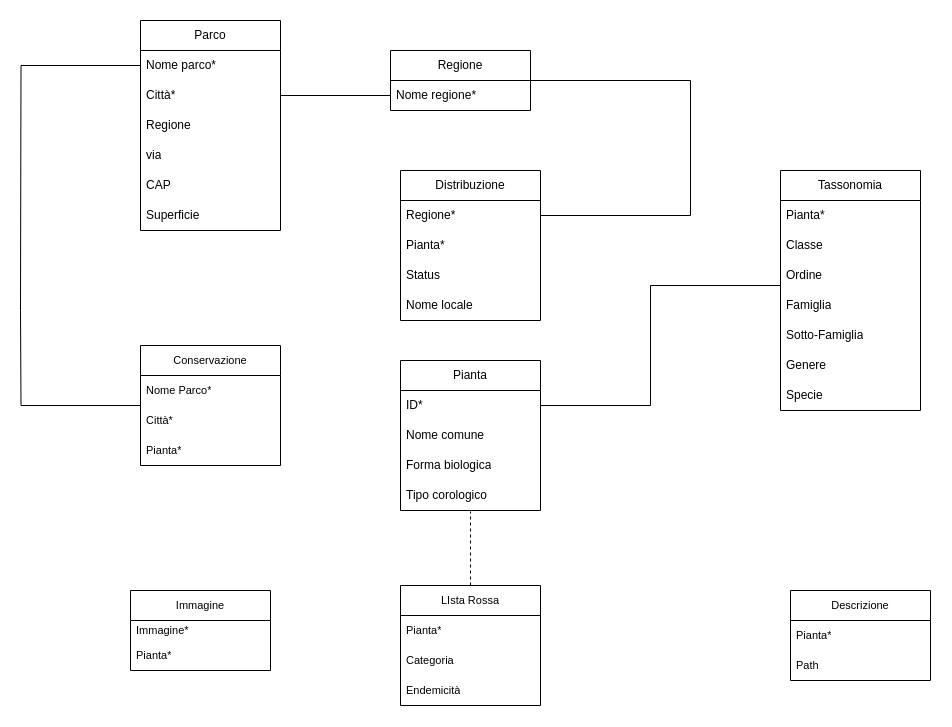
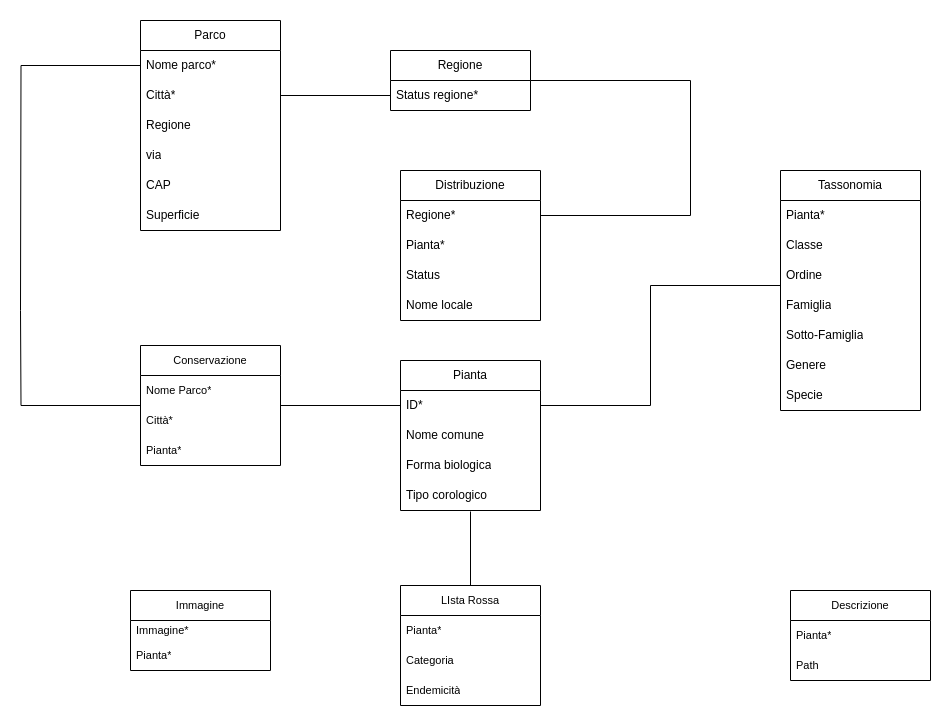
- <mxCell id="21" value="Nome regione*" style="text;strokeColor=none;fillColor=none;align=left;verticalAlign=middle;spacingLeft=4;spacingRight=4;overflow=hidden;points=[[0,0.5],[1,0.5]];portConstraint=eastwest;rotatable=0;whiteSpace=wrap;html=1;" parent="20" vertex="1"><mxGeometry y="30" width="140" height="30" as="geometry" /></mxCell>
+ <mxCell id="21" value="Status regione*" style="text;strokeColor=none;fillColor=none;align=left;verticalAlign=middle;spacingLeft=4;spacingRight=4;overflow=hidden;points=[[0,0.5],[1,0.5]];portConstraint=eastwest;rotatable=0;whiteSpace=wrap;html=1;" parent="20" vertex="1"><mxGeometry y="30" width="140" height="30" as="geometry" /></mxCell>
+ <mxCell id="45" value="" style="edgeStyle=orthogonalEdgeStyle;rounded=0;orthogonalLoop=1;jettySize=auto;html=1;strokeColor=default;align=center;verticalAlign=middle;fontFamily=Helvetica;fontSize=11;fontColor=default;labelBackgroundColor=default;endArrow=none;" edge="1" parent="1" source="46" target="3"><mxGeometry relative="1" as="geometry" /></mxCell>
- <mxCell id="43" style="edgeStyle=none;rounded=0;orthogonalLoop=1;jettySize=auto;html=1;exitX=0.5;exitY=0;exitDx=0;exitDy=0;entryX=0.5;entryY=1.033;entryDx=0;entryDy=0;entryPerimeter=0;strokeColor=default;align=center;verticalAlign=middle;fontFamily=Helvetica;fontSize=11;fontColor=default;labelBackgroundColor=default;endArrow=none;dashed=1;" parent="1" source="32" target="6" edge="1"><mxGeometry relative="1" as="geometry" /></mxCell>
+ <mxCell id="43" style="edgeStyle=none;rounded=0;orthogonalLoop=1;jettySize=auto;html=1;exitX=0.5;exitY=0;exitDx=0;exitDy=0;entryX=0.5;entryY=1.033;entryDx=0;entryDy=0;entryPerimeter=0;strokeColor=default;align=center;verticalAlign=middle;fontFamily=Helvetica;fontSize=11;fontColor=default;labelBackgroundColor=default;endArrow=none;" parent="1" source="32" target="6" edge="1"><mxGeometry relative="1" as="geometry" /></mxCell>
